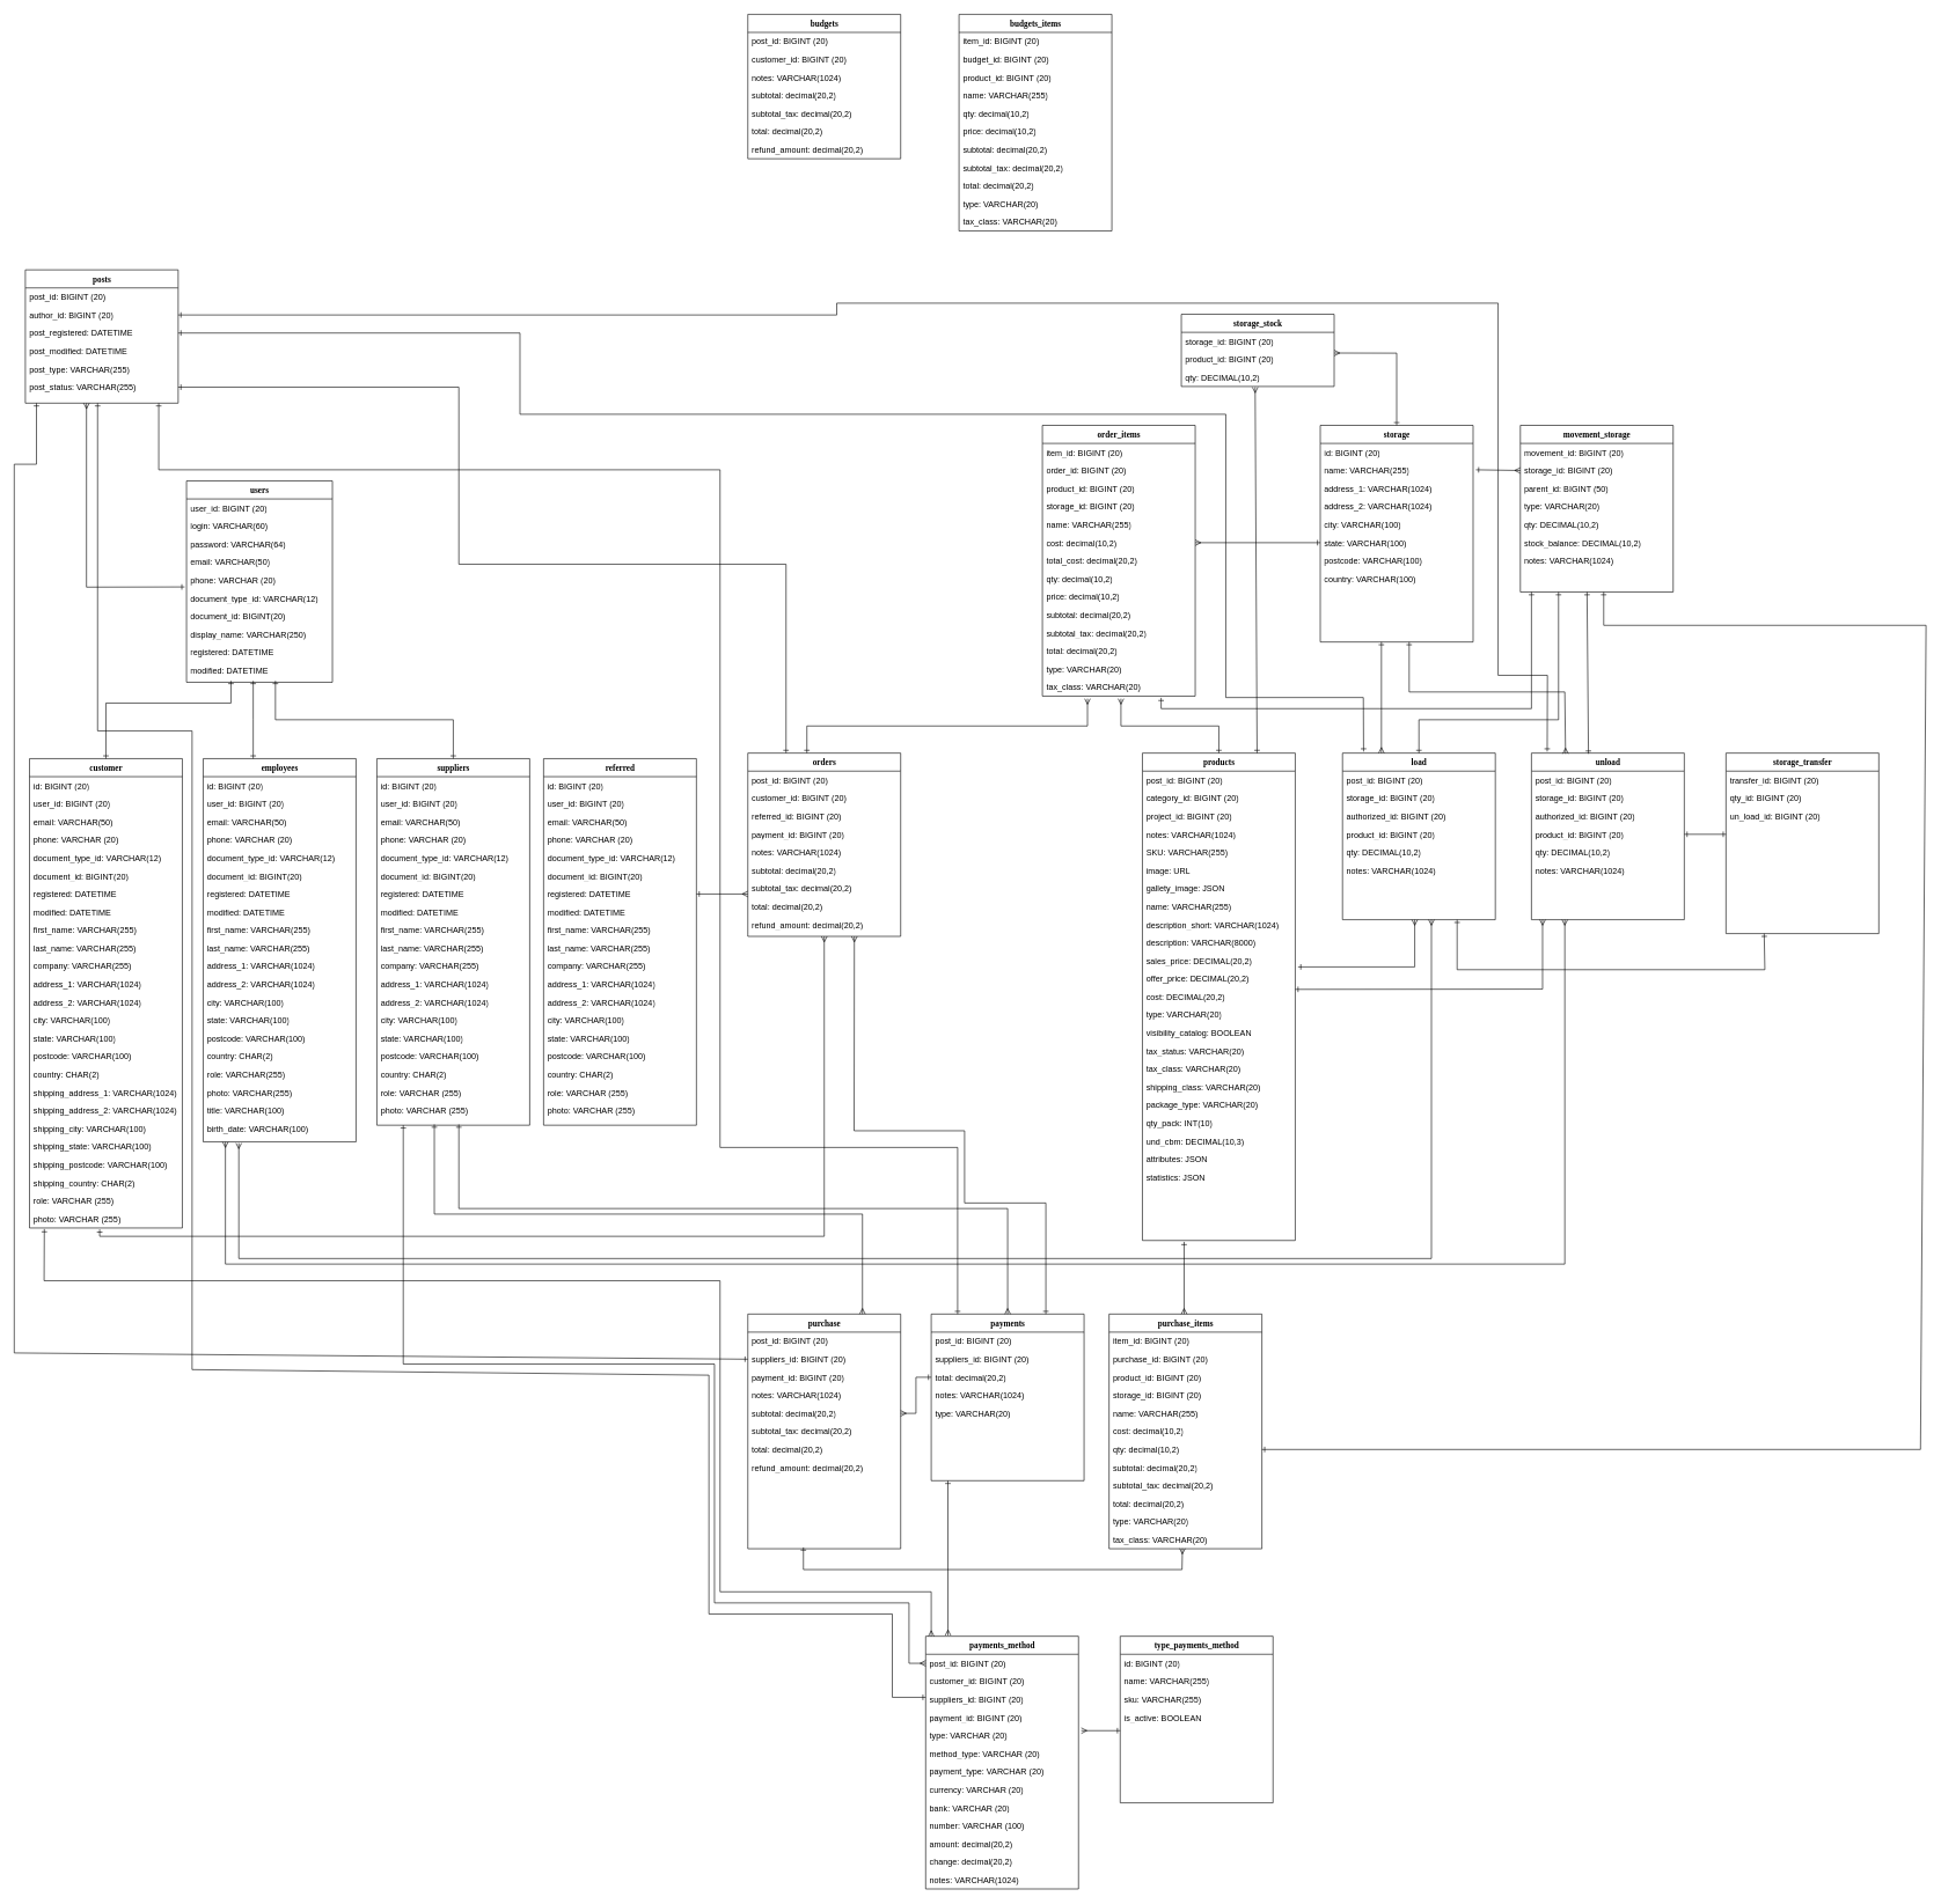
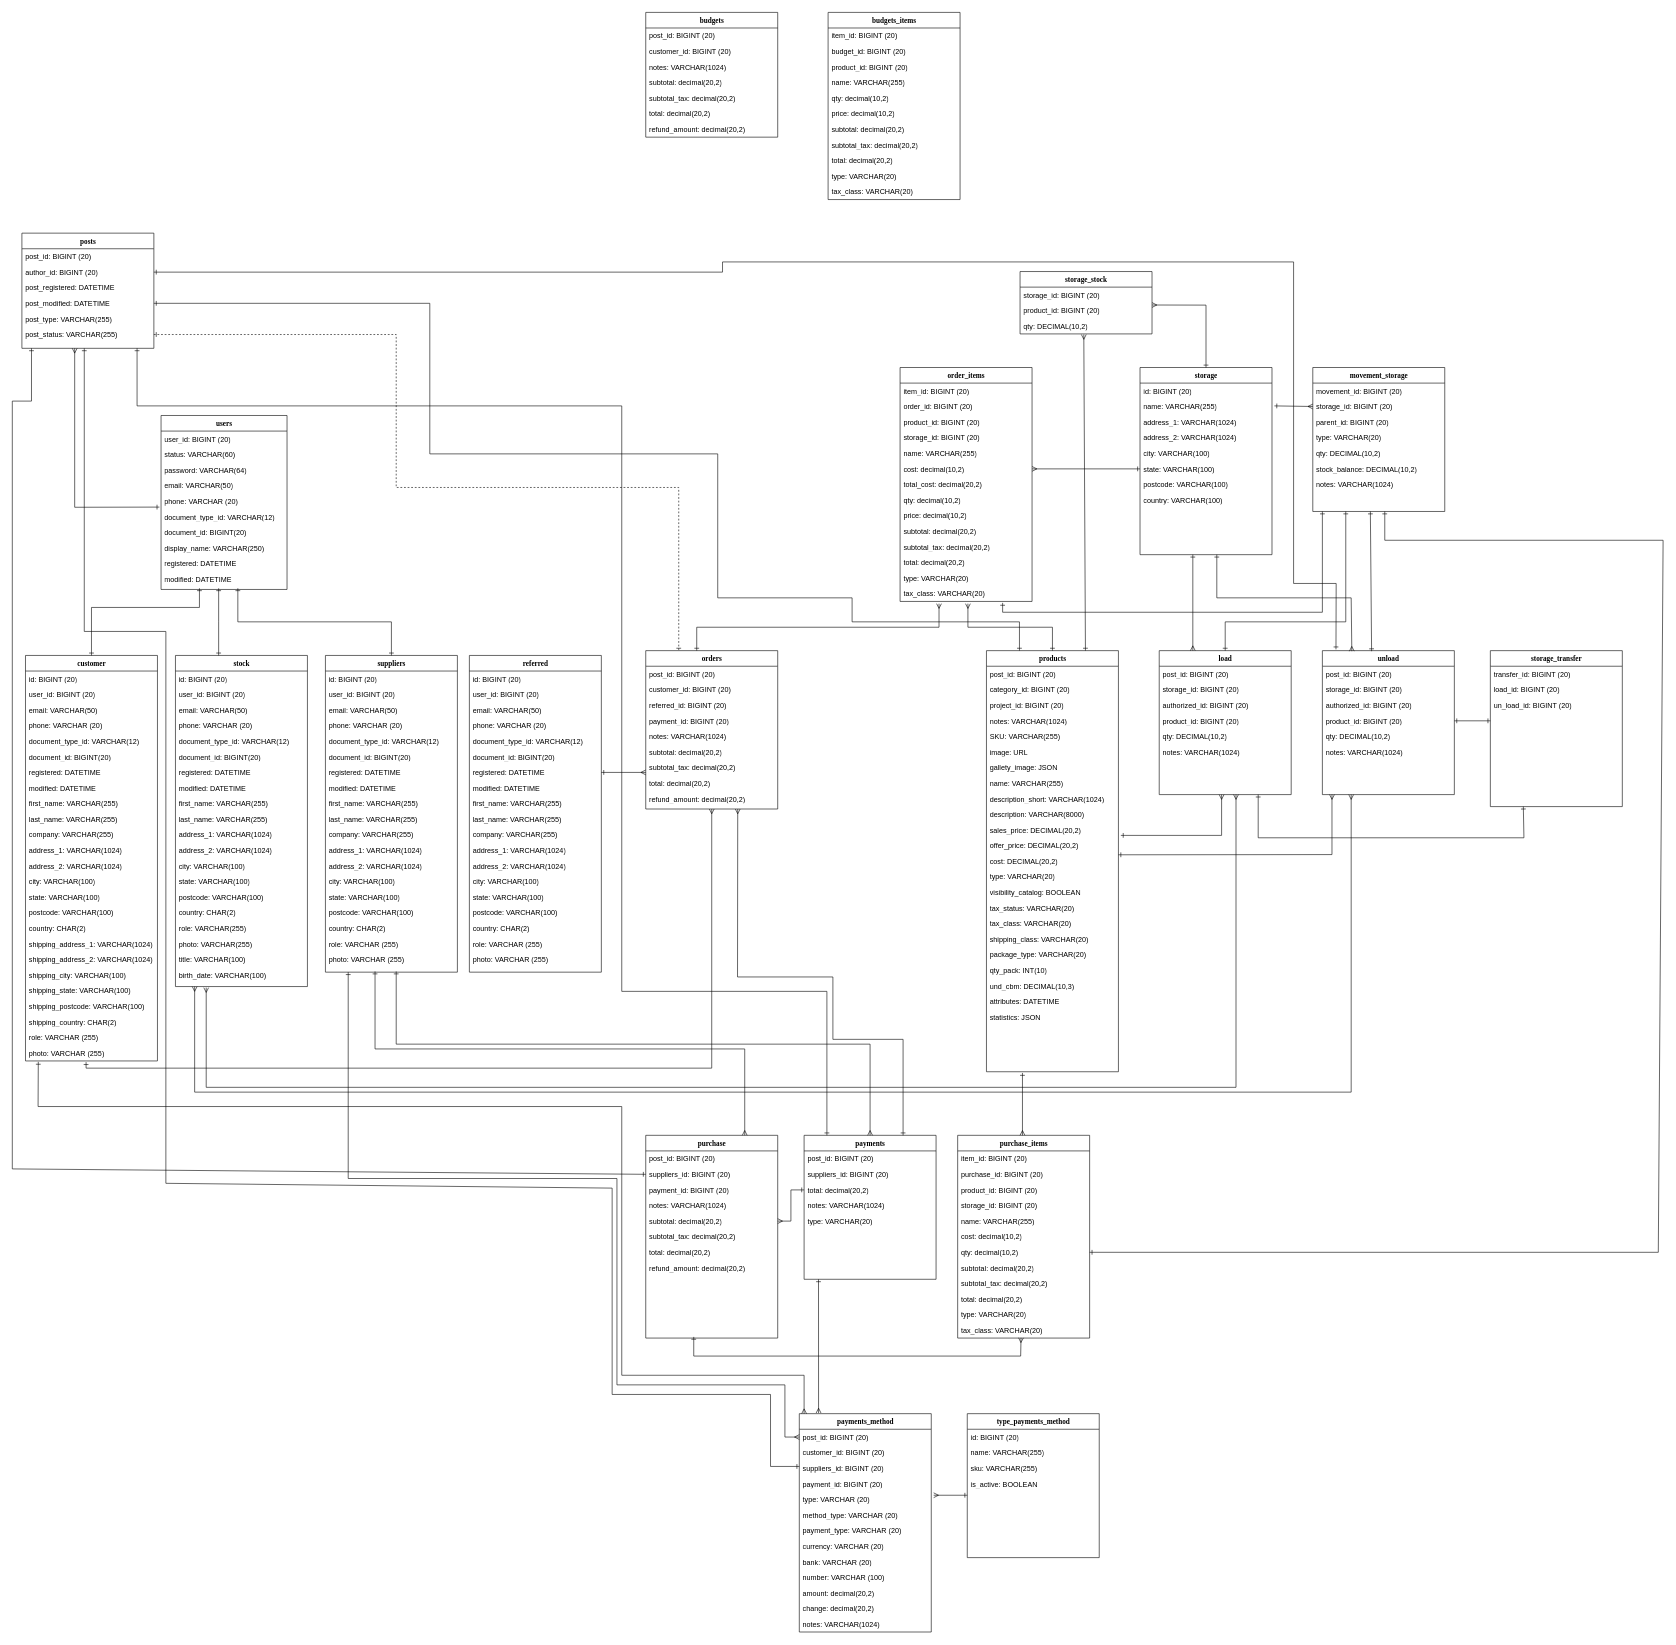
+ <mxCell id="268" value="" style="endArrow=ERone;html=1;rounded=0;entryX=0.25;entryY=0;entryDx=0;entryDy=0;exitX=1;exitY=0.5;exitDx=0;exitDy=0;startArrow=ERone;startFill=0;endFill=0;" parent="1" source="261" target="115" edge="1"><mxGeometry width="50" height="50" relative="1" as="geometry"><mxPoint x="988" y="910" as="sourcePoint" /><mxPoint x="1700" y="1076" as="targetPoint" /><Array as="points"><mxPoint x="716" y="505" /><mxPoint x="716" y="756" /><mxPoint x="1196" y="756" /><mxPoint x="1196" y="996" /><mxPoint x="1420" y="996" /><mxPoint x="1420" y="1036" /><mxPoint x="1699" y="1036" /></Array></mxGeometry></mxCell>
- <mxCell id="169" value="parent_id: BIGINT (50)" style="text;html=1;strokeColor=none;fillColor=none;align=left;verticalAlign=top;spacingLeft=4;spacingRight=4;whiteSpace=wrap;overflow=hidden;rotatable=0;points=[[0,0.5],[1,0.5]];portConstraint=eastwest;" parent="166" vertex="1"><mxGeometry y="78" width="220" height="26" as="geometry" /></mxCell>
+ <mxCell id="169" value="parent_id: BIGINT (20)" style="text;html=1;strokeColor=none;fillColor=none;align=left;verticalAlign=top;spacingLeft=4;spacingRight=4;whiteSpace=wrap;overflow=hidden;rotatable=0;points=[[0,0.5],[1,0.5]];portConstraint=eastwest;" parent="166" vertex="1"><mxGeometry y="78" width="220" height="26" as="geometry" /></mxCell>
- <mxCell id="4" value="login: VARCHAR(60)" style="text;html=1;strokeColor=none;fillColor=none;align=left;verticalAlign=top;spacingLeft=4;spacingRight=4;whiteSpace=wrap;overflow=hidden;rotatable=0;points=[[0,0.5],[1,0.5]];portConstraint=eastwest;" parent="2" vertex="1"><mxGeometry y="52" width="210" height="26" as="geometry" /></mxCell>
+ <mxCell id="4" value="status: VARCHAR(60)" style="text;html=1;strokeColor=none;fillColor=none;align=left;verticalAlign=top;spacingLeft=4;spacingRight=4;whiteSpace=wrap;overflow=hidden;rotatable=0;points=[[0,0.5],[1,0.5]];portConstraint=eastwest;" parent="2" vertex="1"><mxGeometry y="52" width="210" height="26" as="geometry" /></mxCell>
- <mxCell id="266" value="" style="endArrow=ERone;html=1;rounded=0;entryX=0.25;entryY=0;entryDx=0;entryDy=0;exitX=1;exitY=0.5;exitDx=0;exitDy=0;startArrow=ERone;startFill=0;endFill=0;" parent="1" source="263" target="100" edge="1"><mxGeometry width="50" height="50" relative="1" as="geometry"><mxPoint x="628" y="878" as="sourcePoint" /><mxPoint x="678" y="828" as="targetPoint" /><Array as="points"><mxPoint x="660" y="557" /><mxPoint x="660" y="812" /><mxPoint x="1131" y="812" /></Array></mxGeometry></mxCell>
+ <mxCell id="266" value="" style="endArrow=ERone;html=1;rounded=0;entryX=0.25;entryY=0;entryDx=0;entryDy=0;exitX=1;exitY=0.5;exitDx=0;exitDy=0;startArrow=ERone;startFill=0;endFill=0;dashed=1;" parent="1" source="263" target="100" edge="1"><mxGeometry width="50" height="50" relative="1" as="geometry"><mxPoint x="628" y="878" as="sourcePoint" /><mxPoint x="678" y="828" as="targetPoint" /><Array as="points"><mxPoint x="660" y="557" /><mxPoint x="660" y="812" /><mxPoint x="1131" y="812" /></Array></mxGeometry></mxCell>
- <mxCell id="269" value="" style="endArrow=ERone;html=1;rounded=0;exitX=1;exitY=0.5;exitDx=0;exitDy=0;entryX=0.138;entryY=-0.009;entryDx=0;entryDy=0;entryPerimeter=0;startArrow=ERone;startFill=0;endFill=0;" parent="1" source="260" target="176" edge="1"><mxGeometry width="50" height="50" relative="1" as="geometry"><mxPoint x="748" y="910" as="sourcePoint" /><mxPoint x="798" y="860" as="targetPoint" /><Array as="points"><mxPoint x="748" y="479" /><mxPoint x="748" y="596" /><mxPoint x="1764" y="596" /><mxPoint x="1764" y="1004" /><mxPoint x="1962" y="1004" /></Array></mxGeometry></mxCell>
- <mxCell id="39" value="employees" style="swimlane;html=1;fontStyle=1;align=center;verticalAlign=top;childLayout=stackLayout;horizontal=1;startSize=26;horizontalStack=0;resizeParent=1;resizeLast=0;collapsible=1;marginBottom=0;swimlaneFillColor=#ffffff;rounded=0;shadow=0;comic=0;labelBackgroundColor=none;strokeWidth=1;fillColor=none;fontFamily=Verdana;fontSize=12" parent="1" vertex="1"><mxGeometry x="292" y="1092" width="220" height="552" as="geometry" /></mxCell>
+ <mxCell id="39" value="stock" style="swimlane;html=1;fontStyle=1;align=center;verticalAlign=top;childLayout=stackLayout;horizontal=1;startSize=26;horizontalStack=0;resizeParent=1;resizeLast=0;collapsible=1;marginBottom=0;swimlaneFillColor=#ffffff;rounded=0;shadow=0;comic=0;labelBackgroundColor=none;strokeWidth=1;fillColor=none;fontFamily=Verdana;fontSize=12" parent="1" vertex="1"><mxGeometry x="292" y="1092" width="220" height="552" as="geometry" /></mxCell>
- <mxCell id="200" value="qty_id: BIGINT (20)" style="text;html=1;strokeColor=none;fillColor=none;align=left;verticalAlign=top;spacingLeft=4;spacingRight=4;whiteSpace=wrap;overflow=hidden;rotatable=0;points=[[0,0.5],[1,0.5]];portConstraint=eastwest;" parent="198" vertex="1"><mxGeometry y="52" width="220" height="26" as="geometry" /></mxCell>
+ <mxCell id="200" value="load_id: BIGINT (20)" style="text;html=1;strokeColor=none;fillColor=none;align=left;verticalAlign=top;spacingLeft=4;spacingRight=4;whiteSpace=wrap;overflow=hidden;rotatable=0;points=[[0,0.5],[1,0.5]];portConstraint=eastwest;" parent="198" vertex="1"><mxGeometry y="52" width="220" height="26" as="geometry" /></mxCell>
- <mxCell id="137" value="attributes: JSON" style="text;html=1;strokeColor=none;fillColor=none;align=left;verticalAlign=top;spacingLeft=4;spacingRight=4;whiteSpace=wrap;overflow=hidden;rotatable=0;points=[[0,0.5],[1,0.5]];portConstraint=eastwest;" parent="115" vertex="1"><mxGeometry y="572" width="220" height="26" as="geometry" /></mxCell>
+ <mxCell id="137" value="attributes: DATETIME" style="text;html=1;strokeColor=none;fillColor=none;align=left;verticalAlign=top;spacingLeft=4;spacingRight=4;whiteSpace=wrap;overflow=hidden;rotatable=0;points=[[0,0.5],[1,0.5]];portConstraint=eastwest;" parent="115" vertex="1"><mxGeometry y="572" width="220" height="26" as="geometry" /></mxCell>
